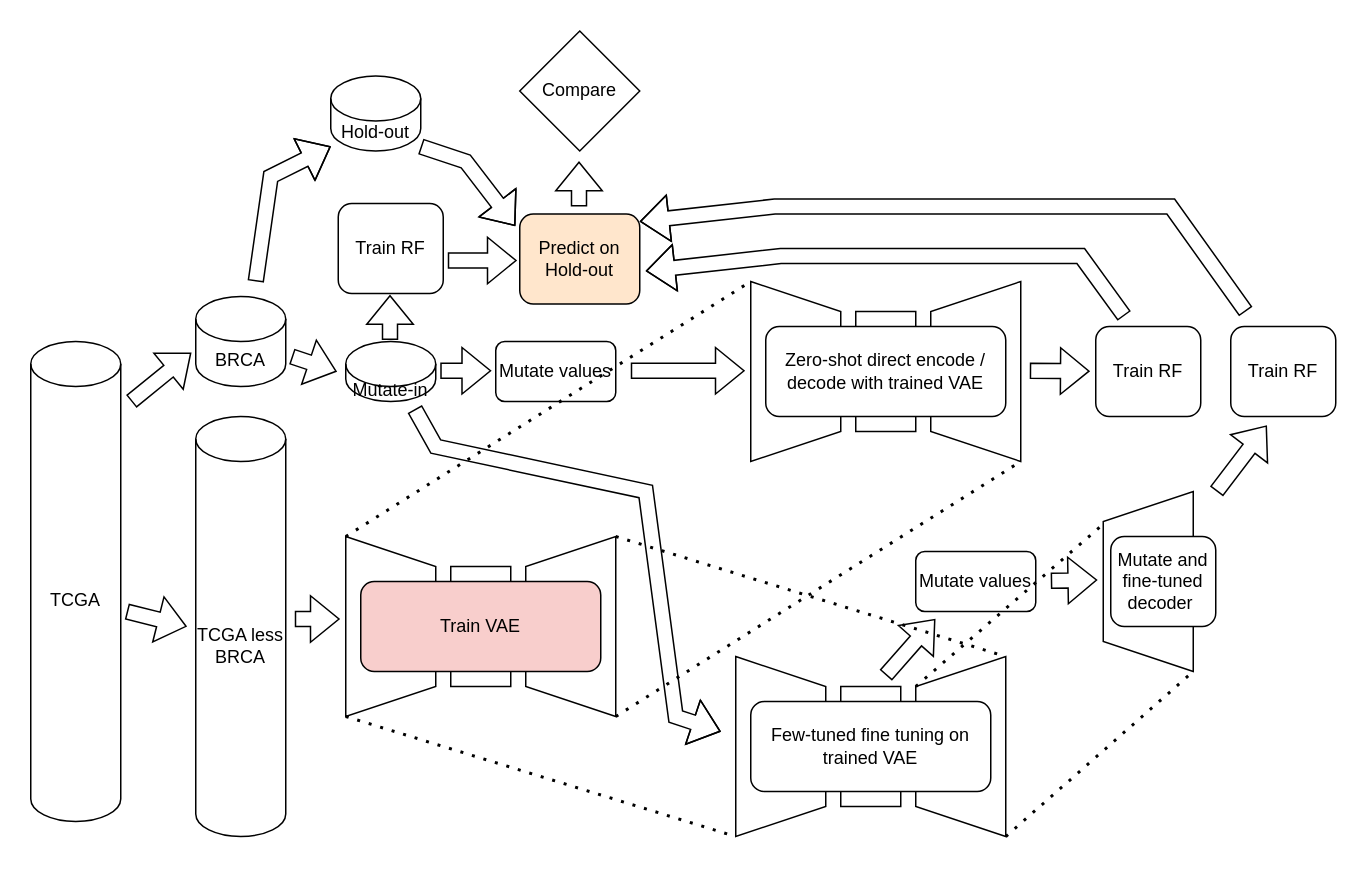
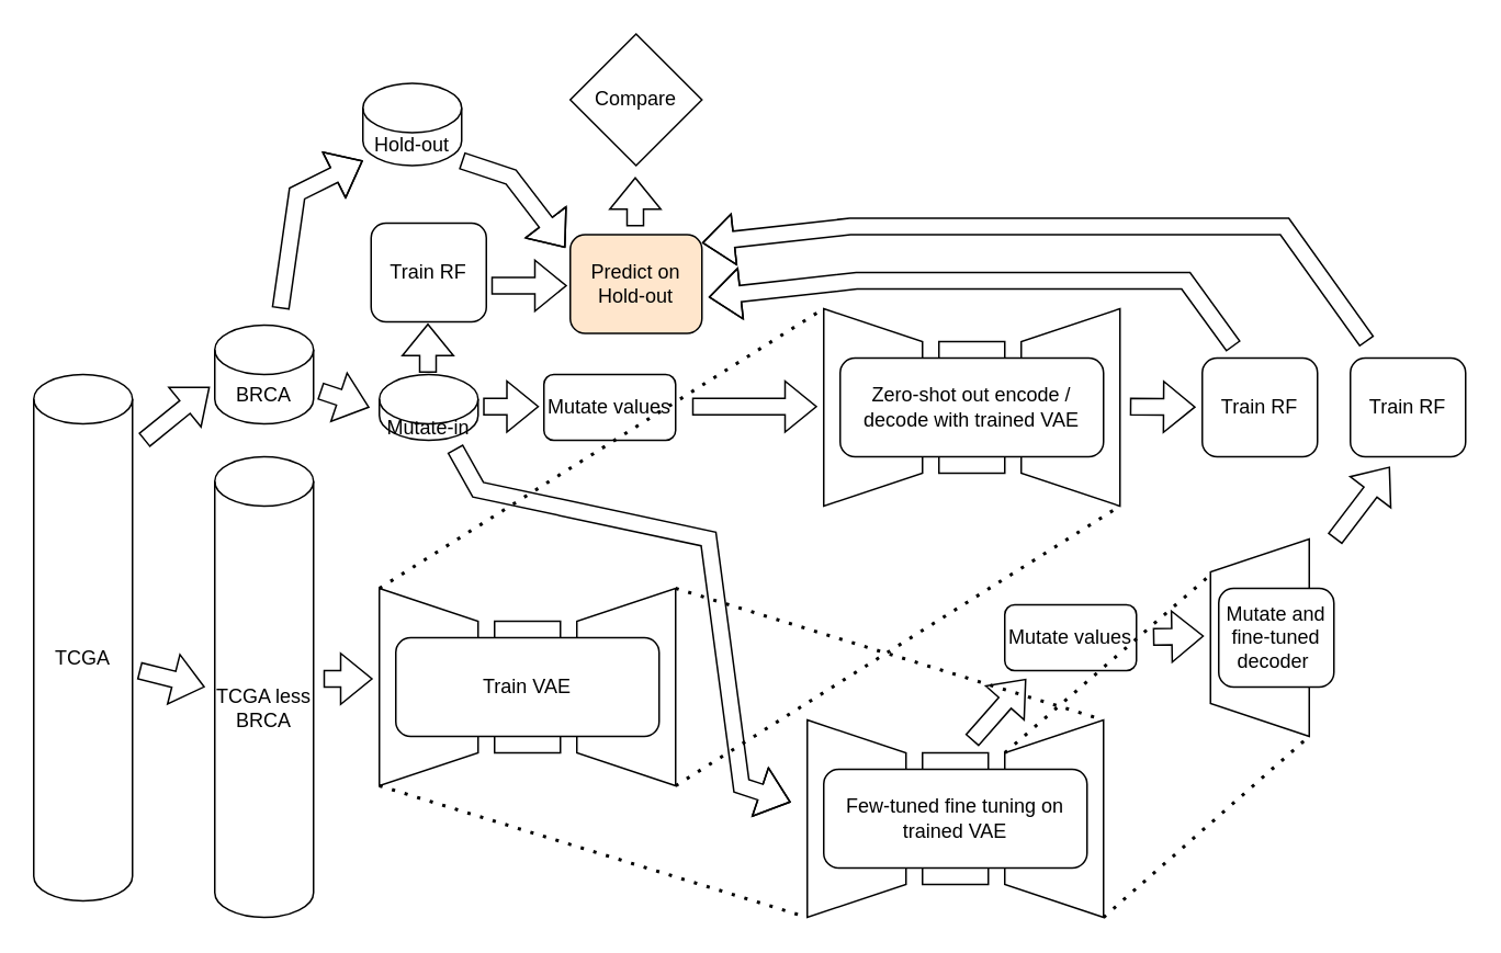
- <mxCell id="25" value="Zero-shot direct encode / decode with trained VAE" style="rounded=1;whiteSpace=wrap;html=1;" vertex="1" parent="21"><mxGeometry x="10" y="30" width="160" height="60" as="geometry" /></mxCell>
+ <mxCell id="25" value="Zero-shot out encode / decode with trained VAE" style="rounded=1;whiteSpace=wrap;html=1;" vertex="1" parent="21"><mxGeometry x="10" y="30" width="160" height="60" as="geometry" /></mxCell>
- <mxCell id="12" value="Train VAE" style="rounded=1;whiteSpace=wrap;html=1;fillColor=#f8cecc;" vertex="1" parent="7"><mxGeometry x="10" y="30" width="160" height="60" as="geometry" /></mxCell>
+ <mxCell id="12" value="Train VAE" style="rounded=1;whiteSpace=wrap;html=1;" vertex="1" parent="7"><mxGeometry x="10" y="30" width="160" height="60" as="geometry" /></mxCell>
